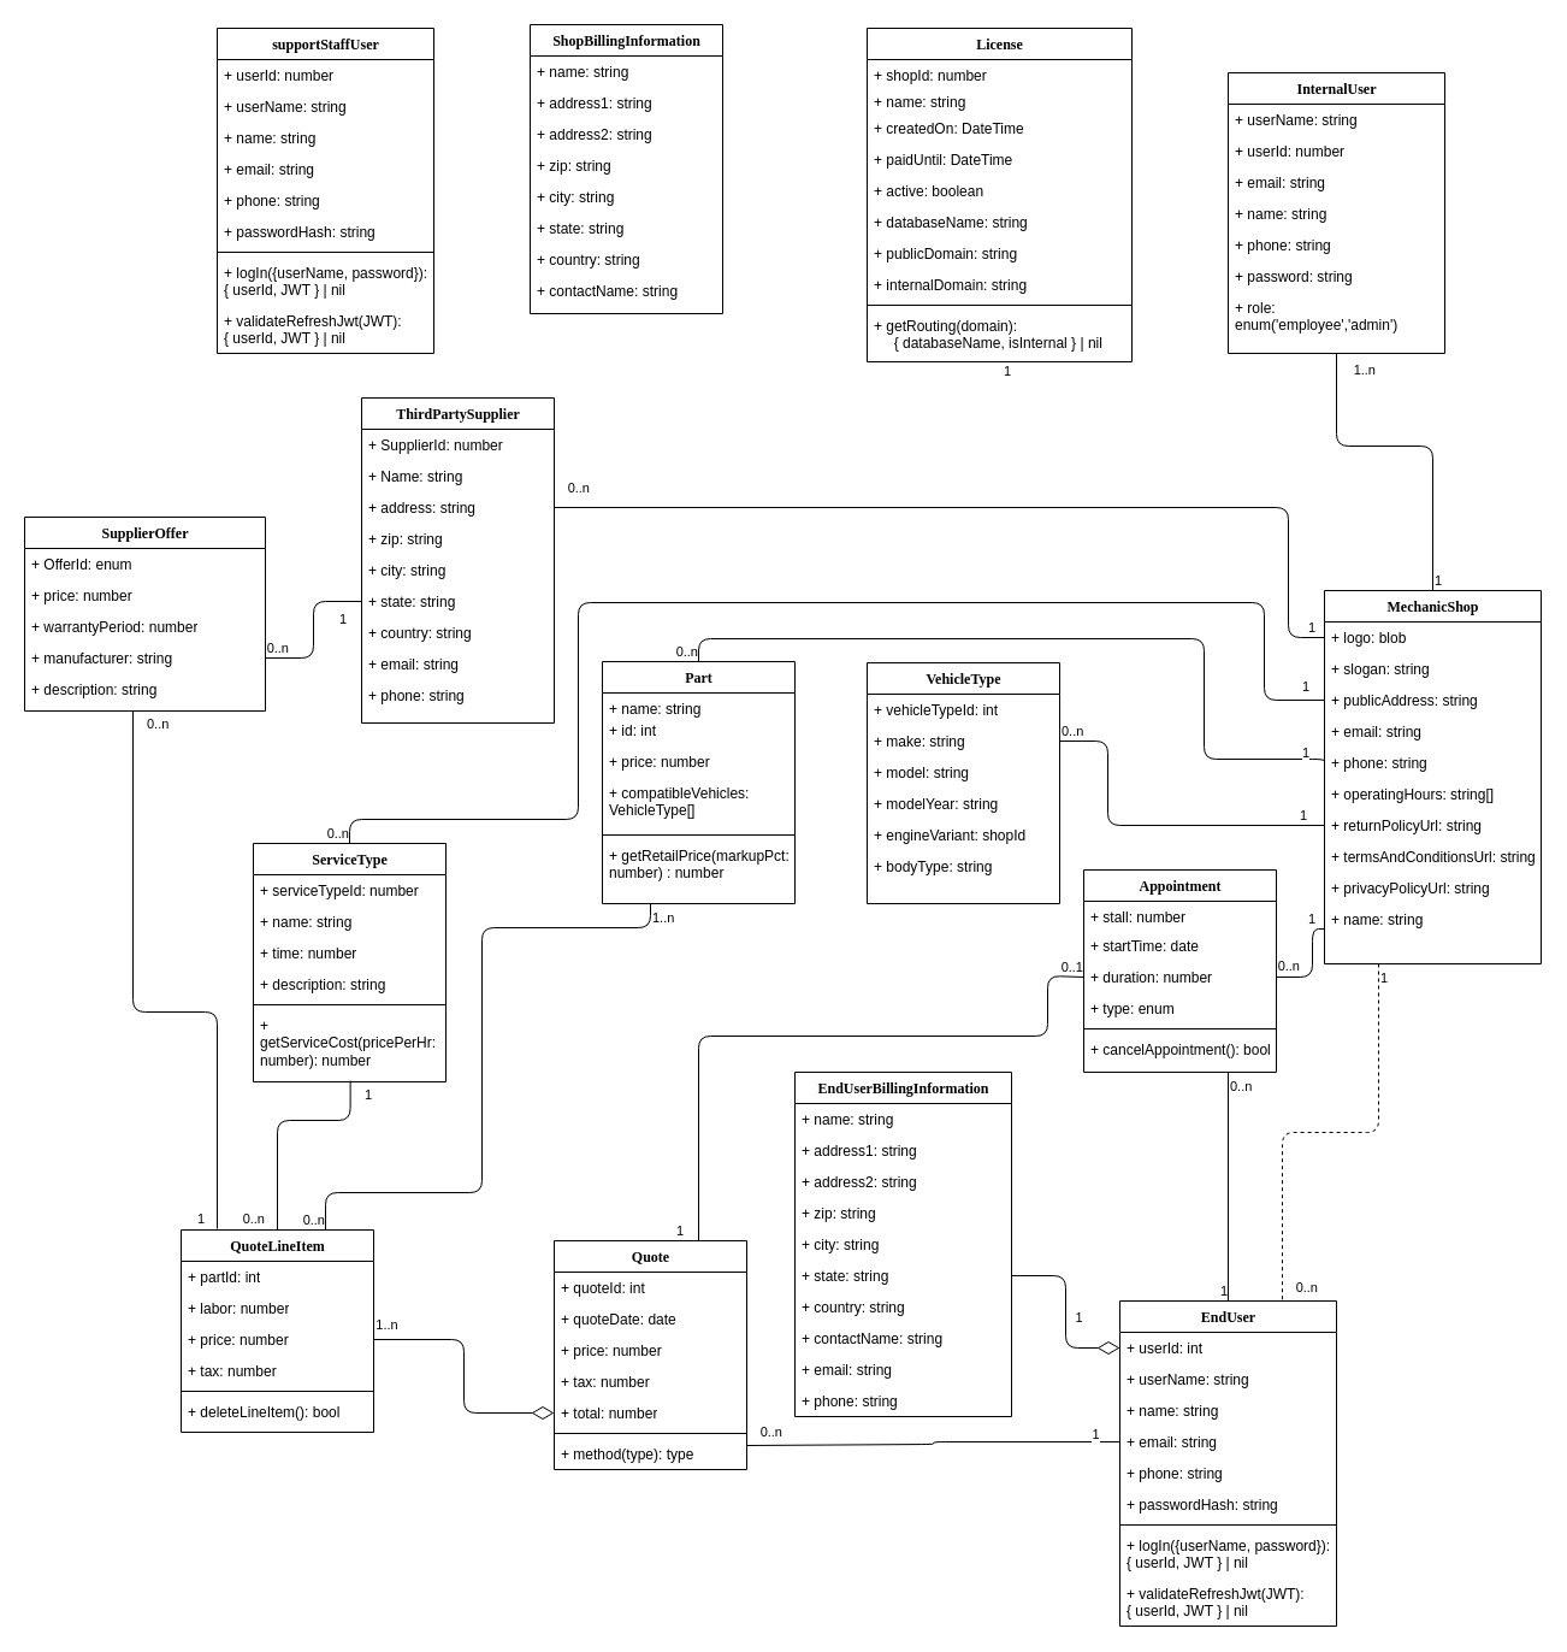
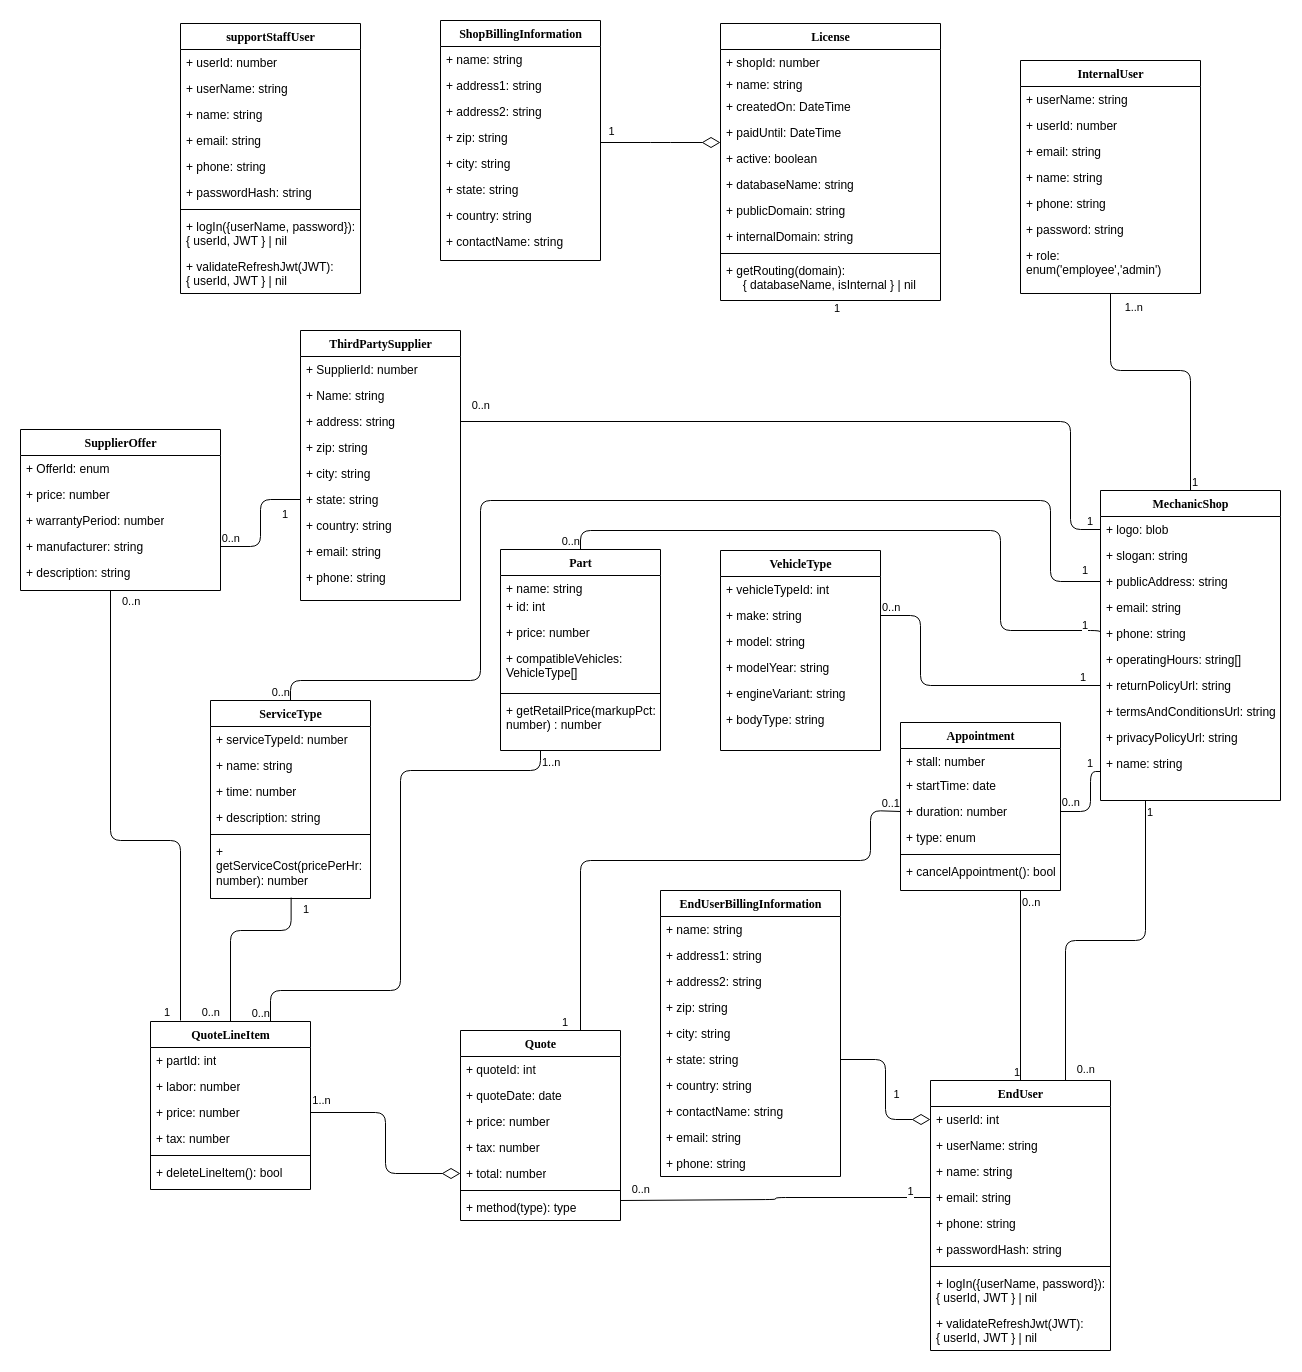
+ <mxCell id="162" style="edgeStyle=elbowEdgeStyle;html=1;labelBackgroundColor=none;startFill=0;startSize=8;endArrow=diamondThin;endFill=0;endSize=16;fontFamily=Verdana;fontSize=12;elbow=vertical;" parent="1" source="132" target="141" edge="1"><mxGeometry relative="1" as="geometry"><mxPoint x="600" y="199.882" as="sourcePoint" /></mxGeometry></mxCell>
+ <mxCell id="163" value="1" style="edgeLabel;html=1;align=center;verticalAlign=middle;resizable=0;points=[];" parent="162" vertex="1" connectable="0"><mxGeometry x="-0.186" y="1" relative="1" as="geometry"><mxPoint x="-39" y="-11" as="offset" /></mxGeometry></mxCell>
- <mxCell id="101" value="+ engineVariant: shopId" style="text;html=1;strokeColor=none;fillColor=none;align=left;verticalAlign=top;spacingLeft=4;spacingRight=4;whiteSpace=wrap;overflow=hidden;rotatable=0;points=[[0,0.5],[1,0.5]];portConstraint=eastwest;" parent="96" vertex="1"><mxGeometry y="130" width="160" height="26" as="geometry" /></mxCell>
+ <mxCell id="101" value="+ engineVariant: string" style="text;html=1;strokeColor=none;fillColor=none;align=left;verticalAlign=top;spacingLeft=4;spacingRight=4;whiteSpace=wrap;overflow=hidden;rotatable=0;points=[[0,0.5],[1,0.5]];portConstraint=eastwest;" parent="96" vertex="1"><mxGeometry y="130" width="160" height="26" as="geometry" /></mxCell>
- <mxCell id="75" value="" style="endArrow=none;html=1;edgeStyle=orthogonalEdgeStyle;rounded=1;startSize=8;endSize=16;strokeColor=default;exitX=0.25;exitY=1;exitDx=0;exitDy=0;entryX=0.75;entryY=0;entryDx=0;entryDy=0;dashed=1;" parent="1" source="2" target="56" edge="1"><mxGeometry relative="1" as="geometry"><mxPoint x="500" y="880" as="sourcePoint" /><mxPoint x="660" y="880" as="targetPoint" /></mxGeometry></mxCell>
+ <mxCell id="75" value="" style="endArrow=none;html=1;edgeStyle=orthogonalEdgeStyle;rounded=1;startSize=8;endSize=16;strokeColor=default;exitX=0.25;exitY=1;exitDx=0;exitDy=0;entryX=0.75;entryY=0;entryDx=0;entryDy=0;" parent="1" source="2" target="56" edge="1"><mxGeometry relative="1" as="geometry"><mxPoint x="500" y="880" as="sourcePoint" /><mxPoint x="660" y="880" as="targetPoint" /></mxGeometry></mxCell>
